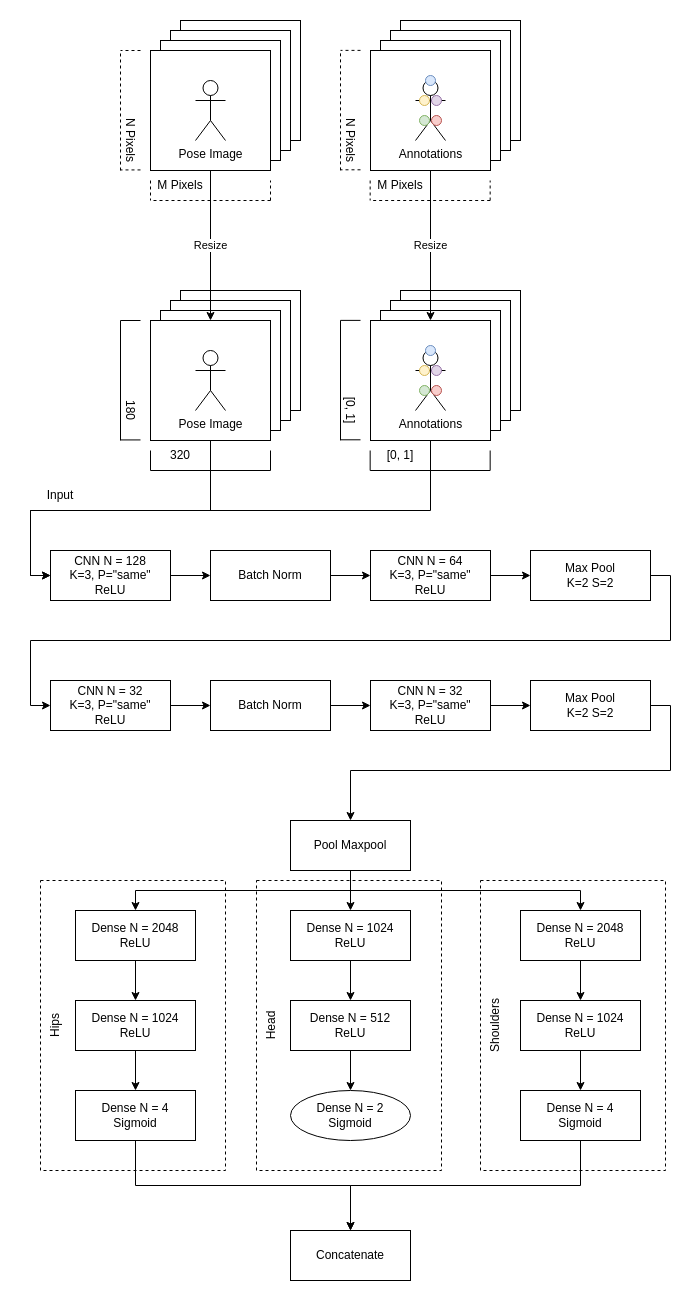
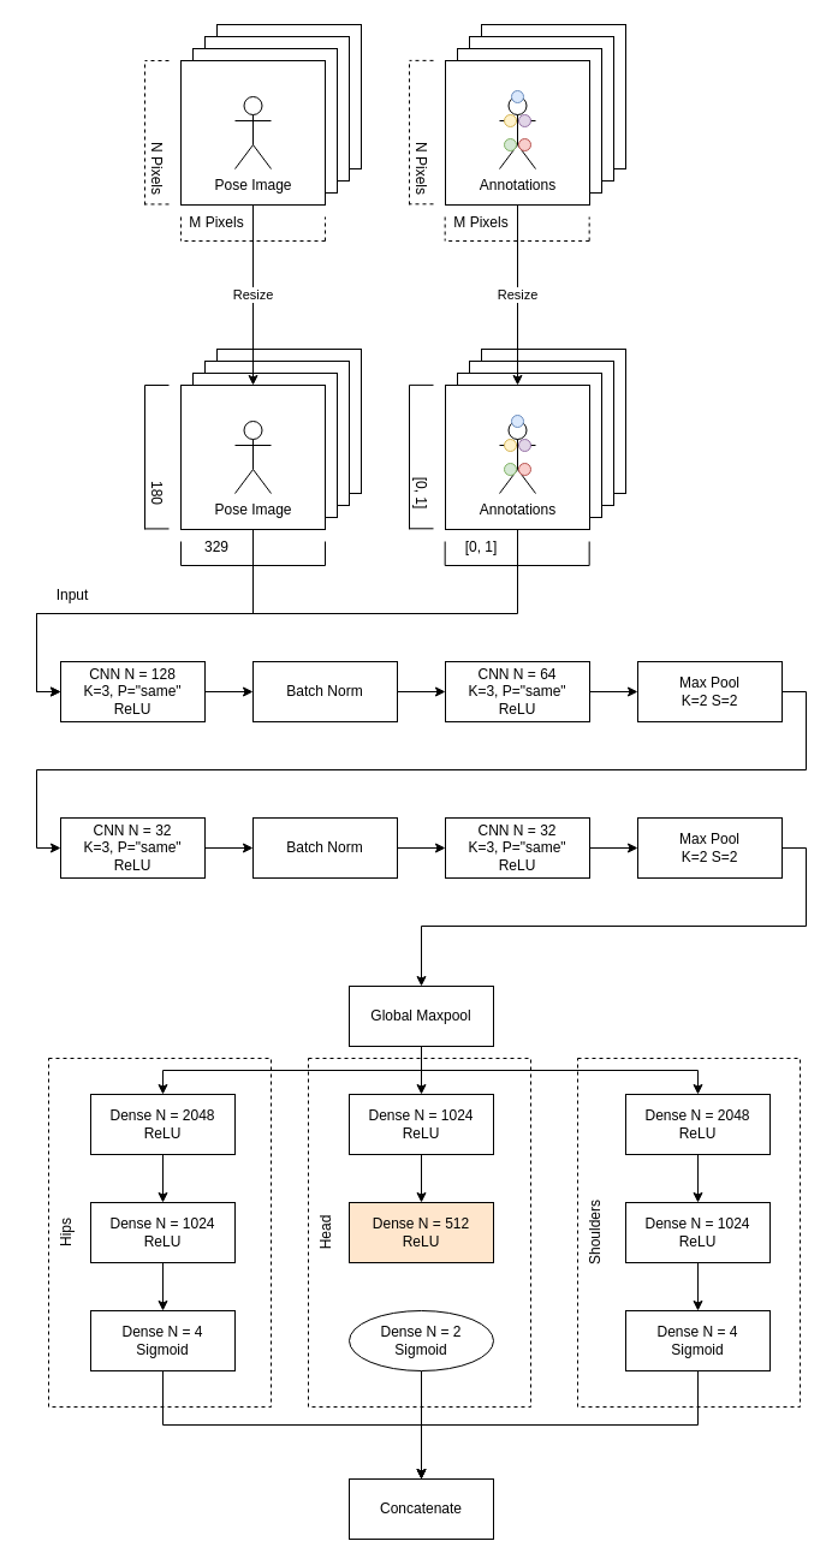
- <mxCell id="61" value="320" style="text;html=1;strokeColor=none;fillColor=none;align=center;verticalAlign=middle;whiteSpace=wrap;rounded=0;" vertex="1" parent="1"><mxGeometry x="150" y="440" width="60" height="30" as="geometry" /></mxCell>
+ <mxCell id="61" value="329" style="text;html=1;strokeColor=none;fillColor=none;align=center;verticalAlign=middle;whiteSpace=wrap;rounded=0;" vertex="1" parent="1"><mxGeometry x="150" y="440" width="60" height="30" as="geometry" /></mxCell>
- <mxCell id="92" value="Pool Maxpool" style="rounded=0;whiteSpace=wrap;html=1;" vertex="1" parent="1"><mxGeometry x="290" y="820" width="120" height="50" as="geometry" /></mxCell>
+ <mxCell id="92" value="Global Maxpool" style="rounded=0;whiteSpace=wrap;html=1;" vertex="1" parent="1"><mxGeometry x="290" y="820" width="120" height="50" as="geometry" /></mxCell>
- <mxCell id="103" value="Dense N = 512&lt;br&gt;ReLU" style="rounded=0;whiteSpace=wrap;html=1;" vertex="1" parent="1"><mxGeometry x="290" y="1000" width="120" height="50" as="geometry" /></mxCell>
+ <mxCell id="103" value="Dense N = 512&lt;br&gt;ReLU" style="rounded=0;whiteSpace=wrap;html=1;fillColor=#ffe6cc;" vertex="1" parent="1"><mxGeometry x="290" y="1000" width="120" height="50" as="geometry" /></mxCell>
- <mxCell id="102" style="edgeStyle=orthogonalEdgeStyle;rounded=0;orthogonalLoop=1;jettySize=auto;html=1;" edge="1" parent="1" source="103" target="105"><mxGeometry relative="1" as="geometry" /></mxCell>
+ <mxCell id="104" style="edgeStyle=orthogonalEdgeStyle;rounded=0;orthogonalLoop=1;jettySize=auto;html=1;" edge="1" parent="1" source="105" target="112"><mxGeometry relative="1" as="geometry" /></mxCell>
